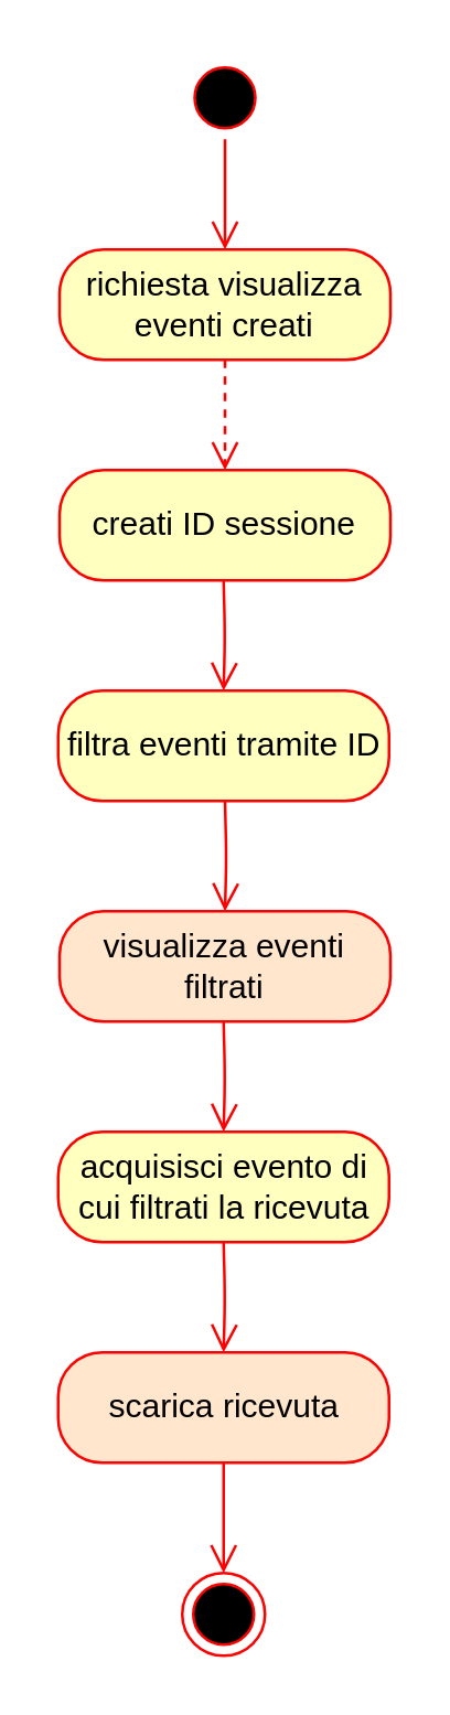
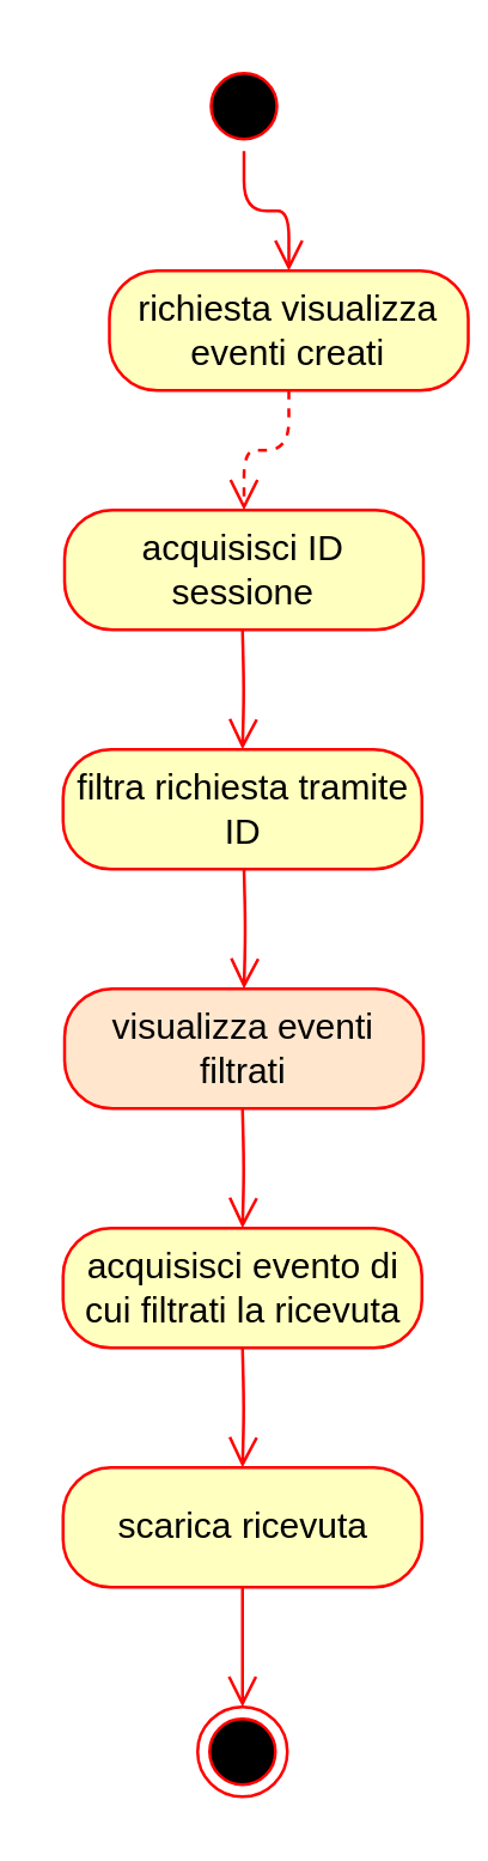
- <mxCell id="4" value="richiesta visualizza eventi creati" style="rounded=1;whiteSpace=wrap;html=1;arcSize=40;fontColor=#000000;fillColor=#ffffc0;strokeColor=#ff0000;" vertex="1" parent="1"><mxGeometry x="21" y="90" width="120" height="40" as="geometry" /></mxCell>
+ <mxCell id="4" value="richiesta visualizza eventi creati" style="rounded=1;whiteSpace=wrap;html=1;arcSize=40;fontColor=#000000;fillColor=#ffffc0;strokeColor=#ff0000;" vertex="1" parent="1"><mxGeometry x="36" y="90" width="120" height="40" as="geometry" /></mxCell>
- <mxCell id="7" value="creati ID sessione" style="rounded=1;whiteSpace=wrap;html=1;arcSize=40;fontColor=#000000;fillColor=#ffffc0;strokeColor=#ff0000;" vertex="1" parent="1"><mxGeometry x="21" y="170" width="120" height="40" as="geometry" /></mxCell>
+ <mxCell id="7" value="acquisisci ID sessione" style="rounded=1;whiteSpace=wrap;html=1;arcSize=40;fontColor=#000000;fillColor=#ffffc0;strokeColor=#ff0000;" vertex="1" parent="1"><mxGeometry x="21" y="170" width="120" height="40" as="geometry" /></mxCell>
- <mxCell id="9" value="filtra eventi tramite ID" style="rounded=1;whiteSpace=wrap;html=1;arcSize=40;fontColor=#000000;fillColor=#ffffc0;strokeColor=#ff0000;" vertex="1" parent="1"><mxGeometry x="20.5" y="250" width="120" height="40" as="geometry" /></mxCell>
+ <mxCell id="9" value="filtra richiesta tramite ID" style="rounded=1;whiteSpace=wrap;html=1;arcSize=40;fontColor=#000000;fillColor=#ffffc0;strokeColor=#ff0000;" vertex="1" parent="1"><mxGeometry x="20.5" y="250" width="120" height="40" as="geometry" /></mxCell>
- <mxCell id="15" value="scarica ricevuta" style="rounded=1;whiteSpace=wrap;html=1;arcSize=40;fontColor=#000000;fillColor=#ffe6cc;strokeColor=#ff0000;" vertex="1" parent="1"><mxGeometry x="20.5" y="490" width="120" height="40" as="geometry" /></mxCell>
+ <mxCell id="15" value="scarica ricevuta" style="rounded=1;whiteSpace=wrap;html=1;arcSize=40;fontColor=#000000;fillColor=#ffffc0;strokeColor=#ff0000;" vertex="1" parent="1"><mxGeometry x="20.5" y="490" width="120" height="40" as="geometry" /></mxCell>
